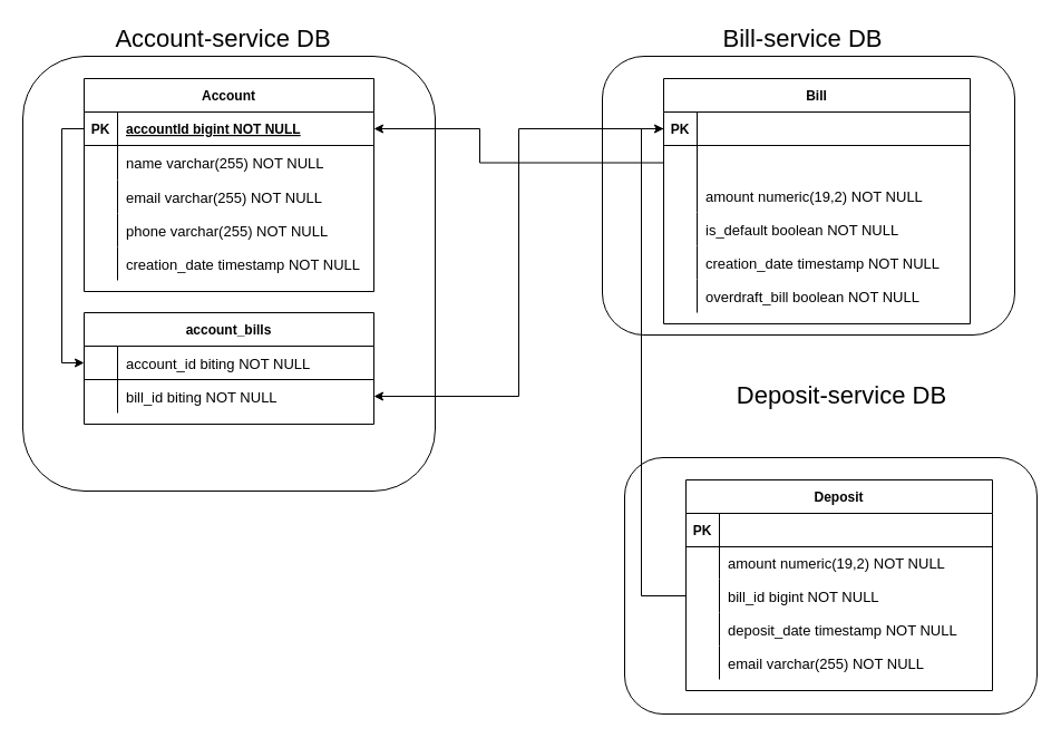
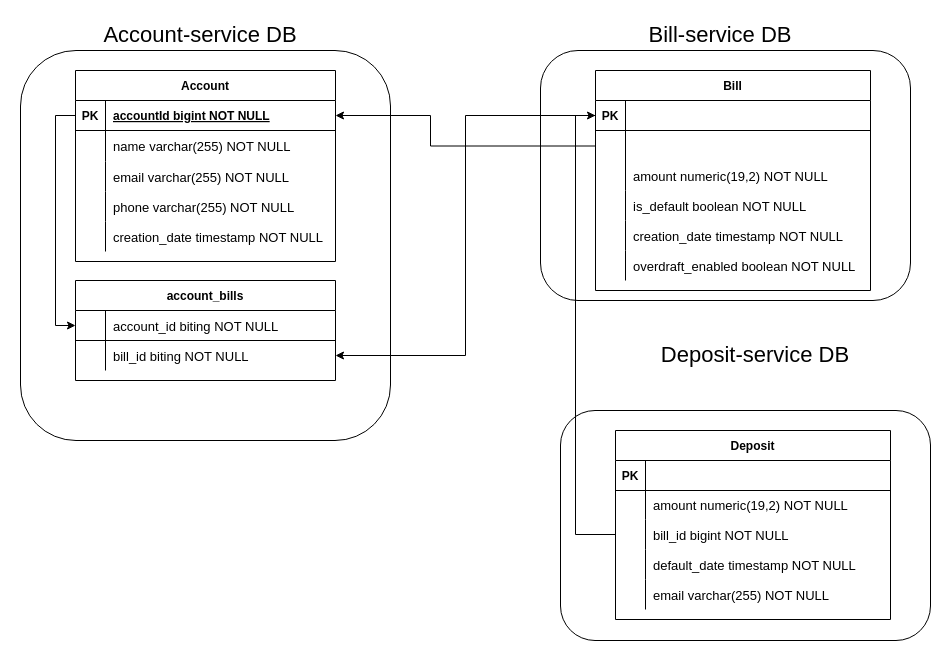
- <mxCell id="46" value="overdraft_bill boolean NOT NULL" style="shape=partialRectangle;overflow=hidden;connectable=0;fillColor=none;top=0;left=0;bottom=0;right=0;align=left;spacingLeft=6;fontSize=13;" vertex="1" parent="44"><mxGeometry x="30" width="245" height="30" as="geometry" /></mxCell>
+ <mxCell id="46" value="overdraft_enabled boolean NOT NULL" style="shape=partialRectangle;overflow=hidden;connectable=0;fillColor=none;top=0;left=0;bottom=0;right=0;align=left;spacingLeft=6;fontSize=13;" vertex="1" parent="44"><mxGeometry x="30" width="245" height="30" as="geometry" /></mxCell>
- <mxCell id="62" value="deposit_date timestamp NOT NULL" style="shape=partialRectangle;overflow=hidden;connectable=0;fillColor=none;top=0;left=0;bottom=0;right=0;align=left;spacingLeft=6;fontSize=13;" vertex="1" parent="60"><mxGeometry x="30" width="245" height="30" as="geometry" /></mxCell>
+ <mxCell id="62" value="default_date timestamp NOT NULL" style="shape=partialRectangle;overflow=hidden;connectable=0;fillColor=none;top=0;left=0;bottom=0;right=0;align=left;spacingLeft=6;fontSize=13;" vertex="1" parent="60"><mxGeometry x="30" width="245" height="30" as="geometry" /></mxCell>
